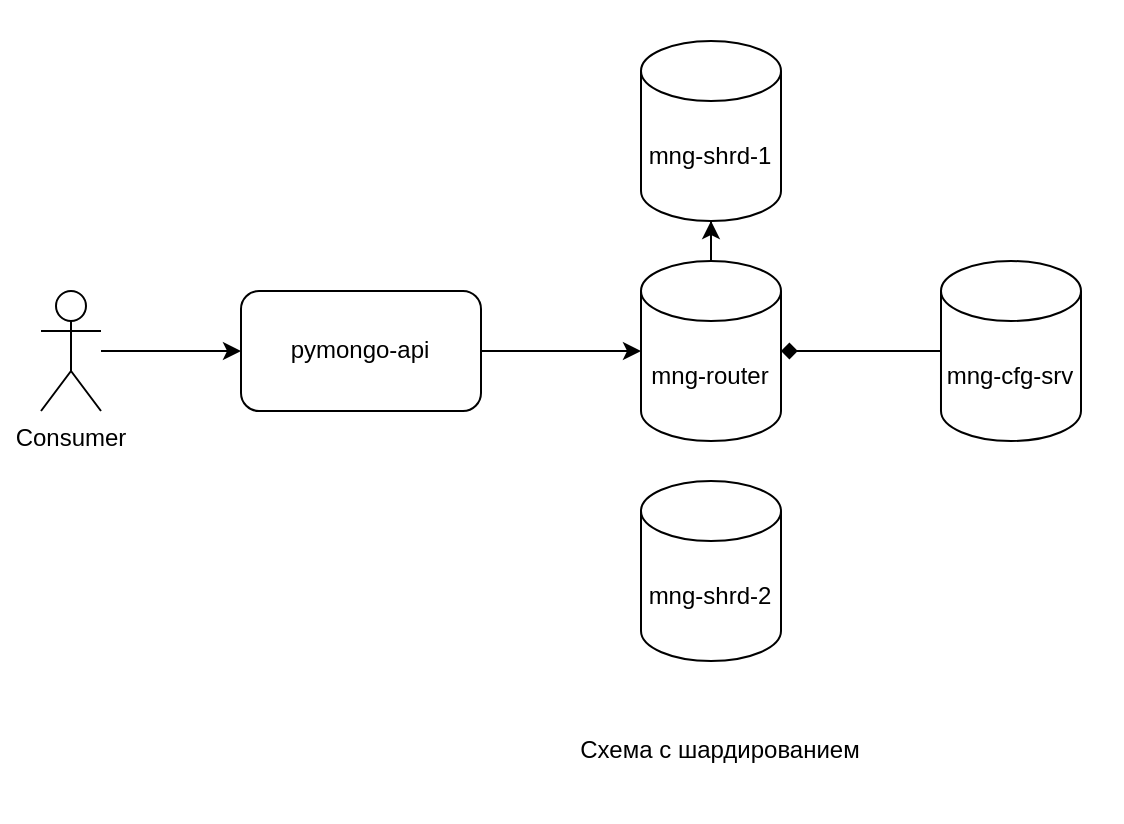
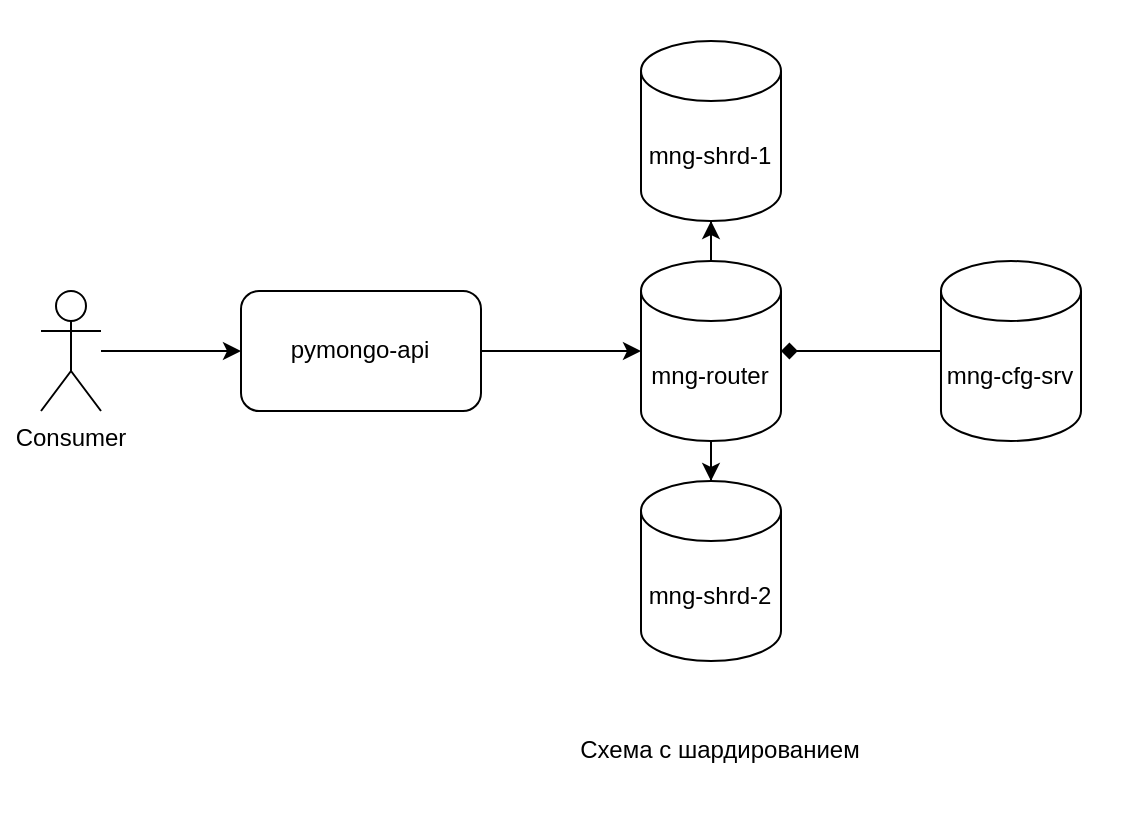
+ <mxCell id="2" value="" style="edgeStyle=orthogonalEdgeStyle;rounded=0;orthogonalLoop=1;jettySize=auto;html=1;" parent="1" source="4" target="7" edge="1"><mxGeometry relative="1" as="geometry" /></mxCell>
